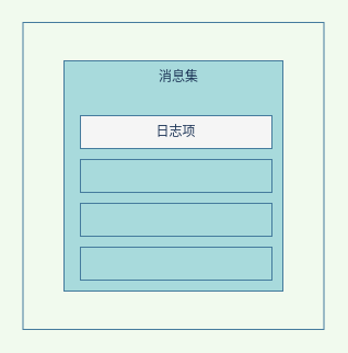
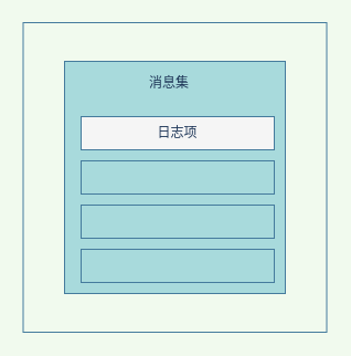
- <mxCell id="4" value="消息集" style="text;html=1;strokeColor=none;fillColor=none;align=center;verticalAlign=middle;whiteSpace=wrap;rounded=0;sketch=0;fontColor=#1D3557;" vertex="1" parent="1"><mxGeometry x="143" y="60" width="40" height="20" as="geometry" /></mxCell>
+ <mxCell id="4" value="消息集" style="text;html=1;strokeColor=none;fillColor=none;align=center;verticalAlign=middle;whiteSpace=wrap;rounded=0;sketch=0;fontColor=#1D3557;" vertex="1" parent="1"><mxGeometry x="133" y="65" width="40" height="20" as="geometry" /></mxCell>
